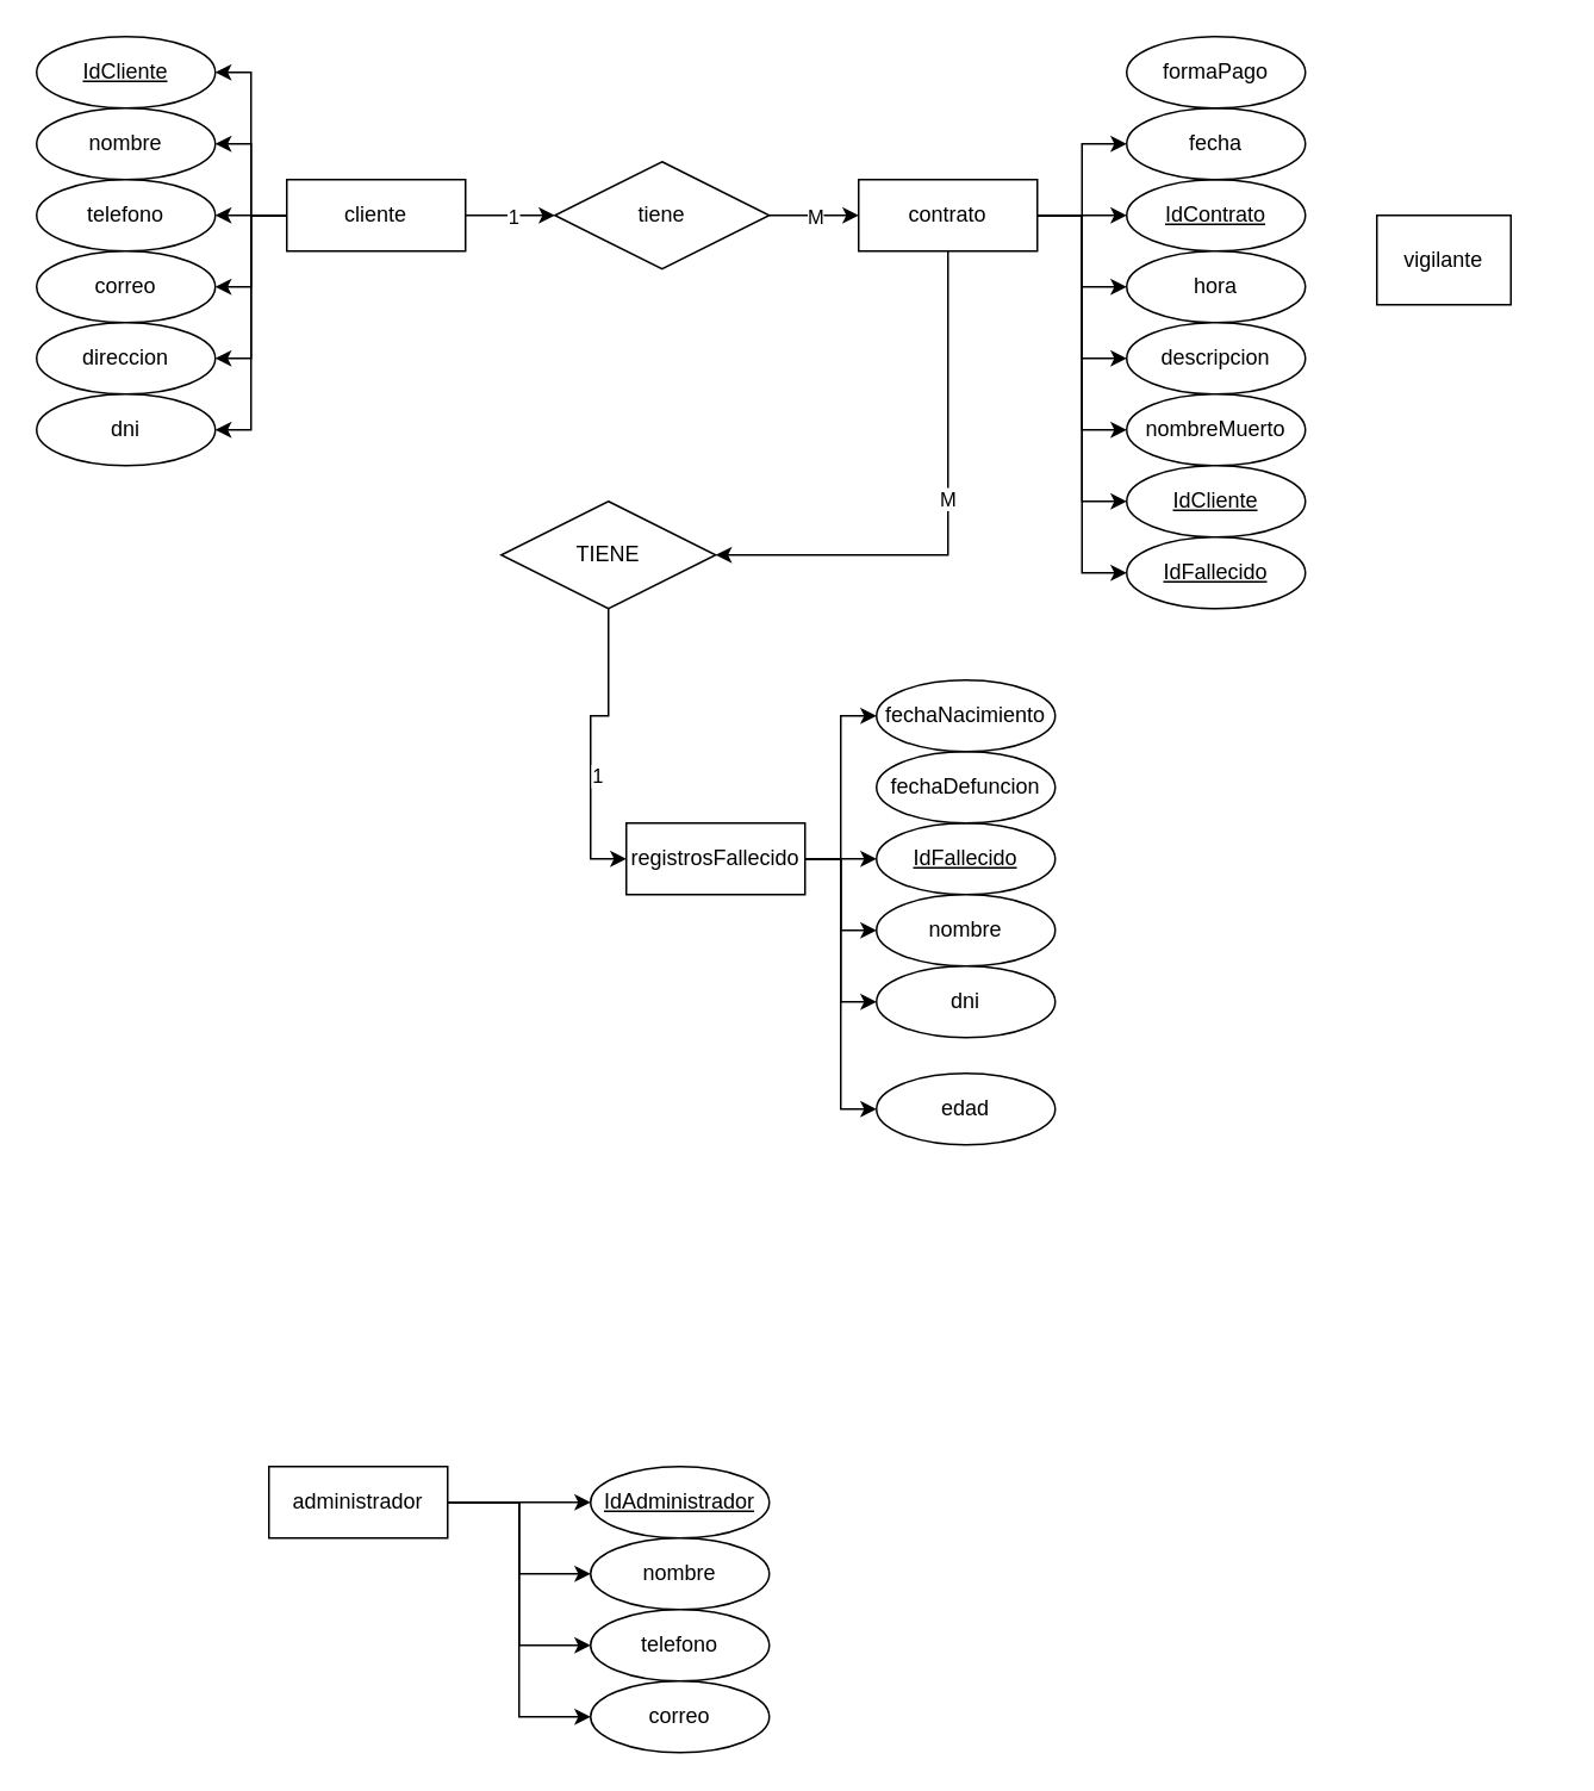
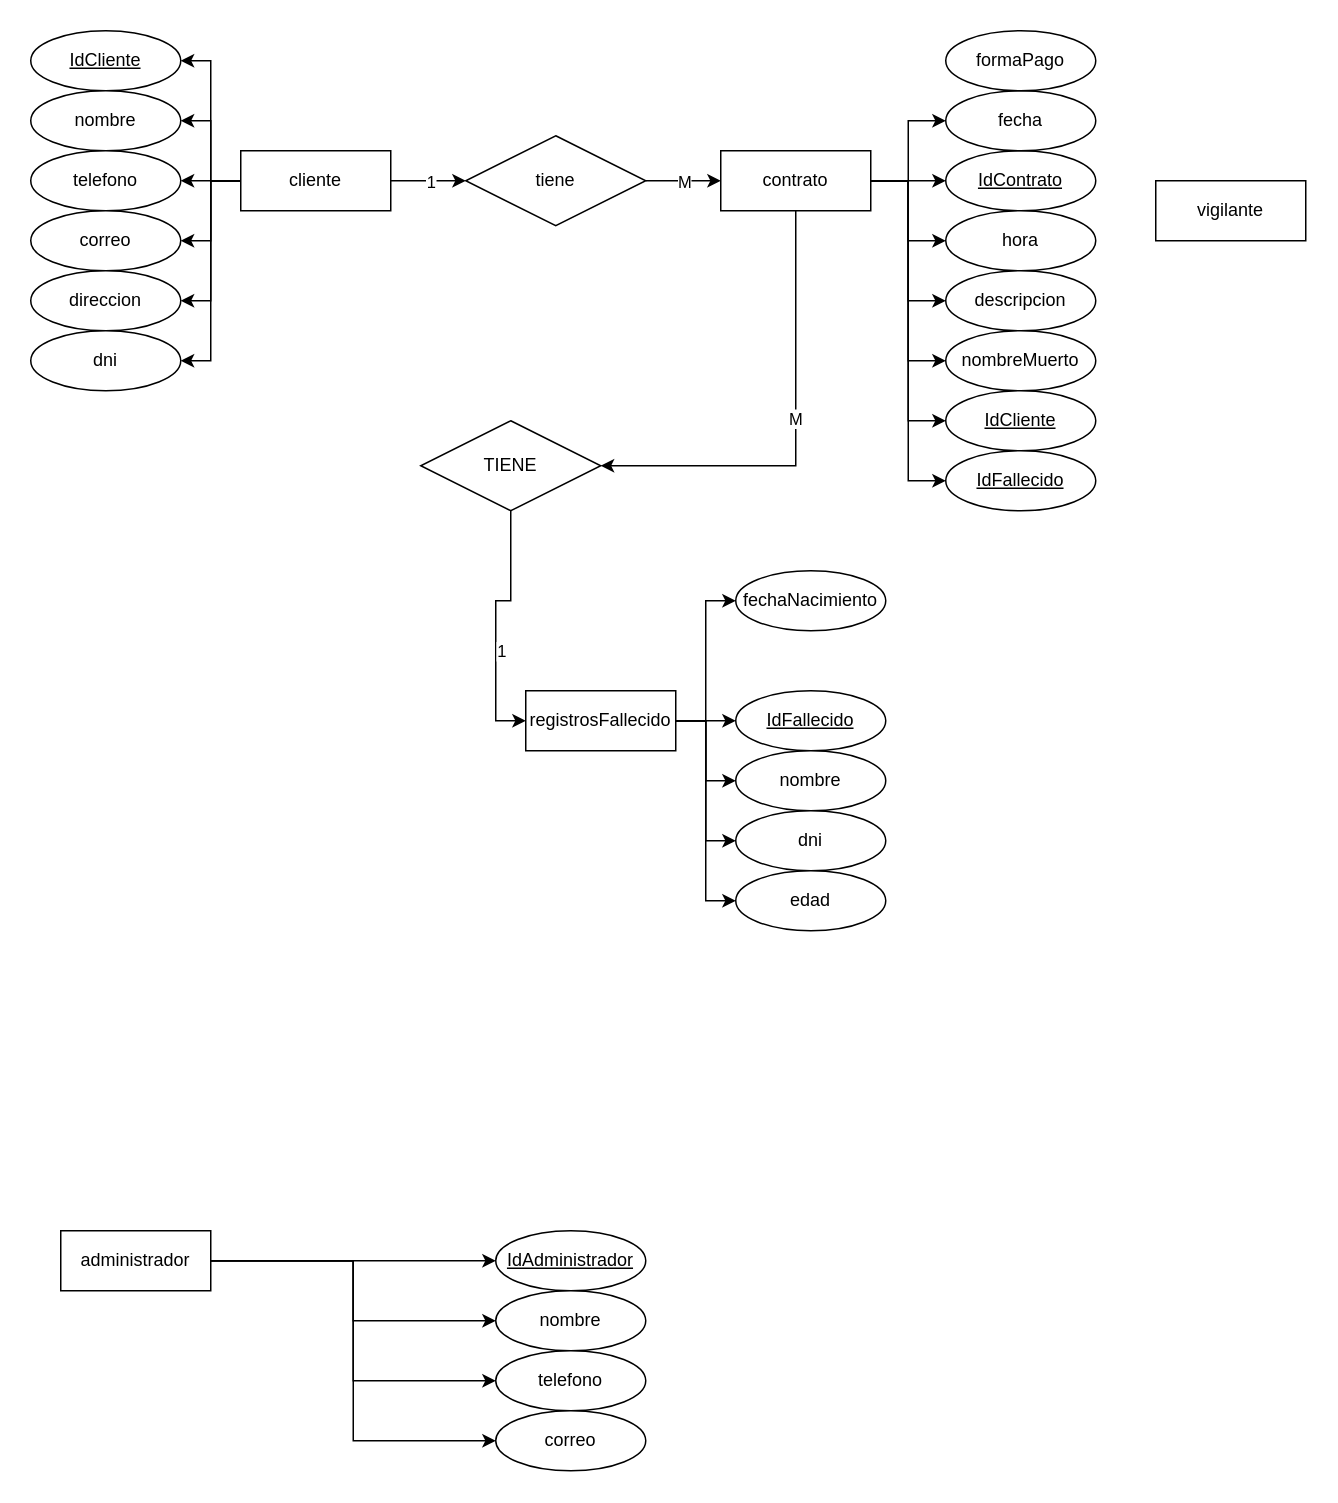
- <mxCell id="22" value="vigilante" style="whiteSpace=wrap;html=1;align=center;" vertex="1" parent="1"><mxGeometry x="770" y="120" width="75" height="50" as="geometry" /></mxCell>
+ <mxCell id="22" value="vigilante" style="whiteSpace=wrap;html=1;align=center;" vertex="1" parent="1"><mxGeometry x="770" y="120" width="100" height="40" as="geometry" /></mxCell>
- <mxCell id="39" value="fechaDefuncion" style="ellipse;whiteSpace=wrap;html=1;align=center;" vertex="1" parent="1"><mxGeometry x="490" y="420" width="100" height="40" as="geometry" /></mxCell>
- <mxCell id="44" value="edad" style="ellipse;whiteSpace=wrap;html=1;align=center;" vertex="1" parent="1"><mxGeometry x="490" y="600" width="100" height="40" as="geometry" /></mxCell>
+ <mxCell id="44" value="edad" style="ellipse;whiteSpace=wrap;html=1;align=center;" vertex="1" parent="1"><mxGeometry x="490" y="580" width="100" height="40" as="geometry" /></mxCell>
- <mxCell id="15" value="administrador" style="whiteSpace=wrap;html=1;align=center;" vertex="1" parent="1"><mxGeometry x="150" y="820" width="100" height="40" as="geometry" /></mxCell>
+ <mxCell id="15" value="administrador" style="whiteSpace=wrap;html=1;align=center;" vertex="1" parent="1"><mxGeometry x="40" y="820" width="100" height="40" as="geometry" /></mxCell>
